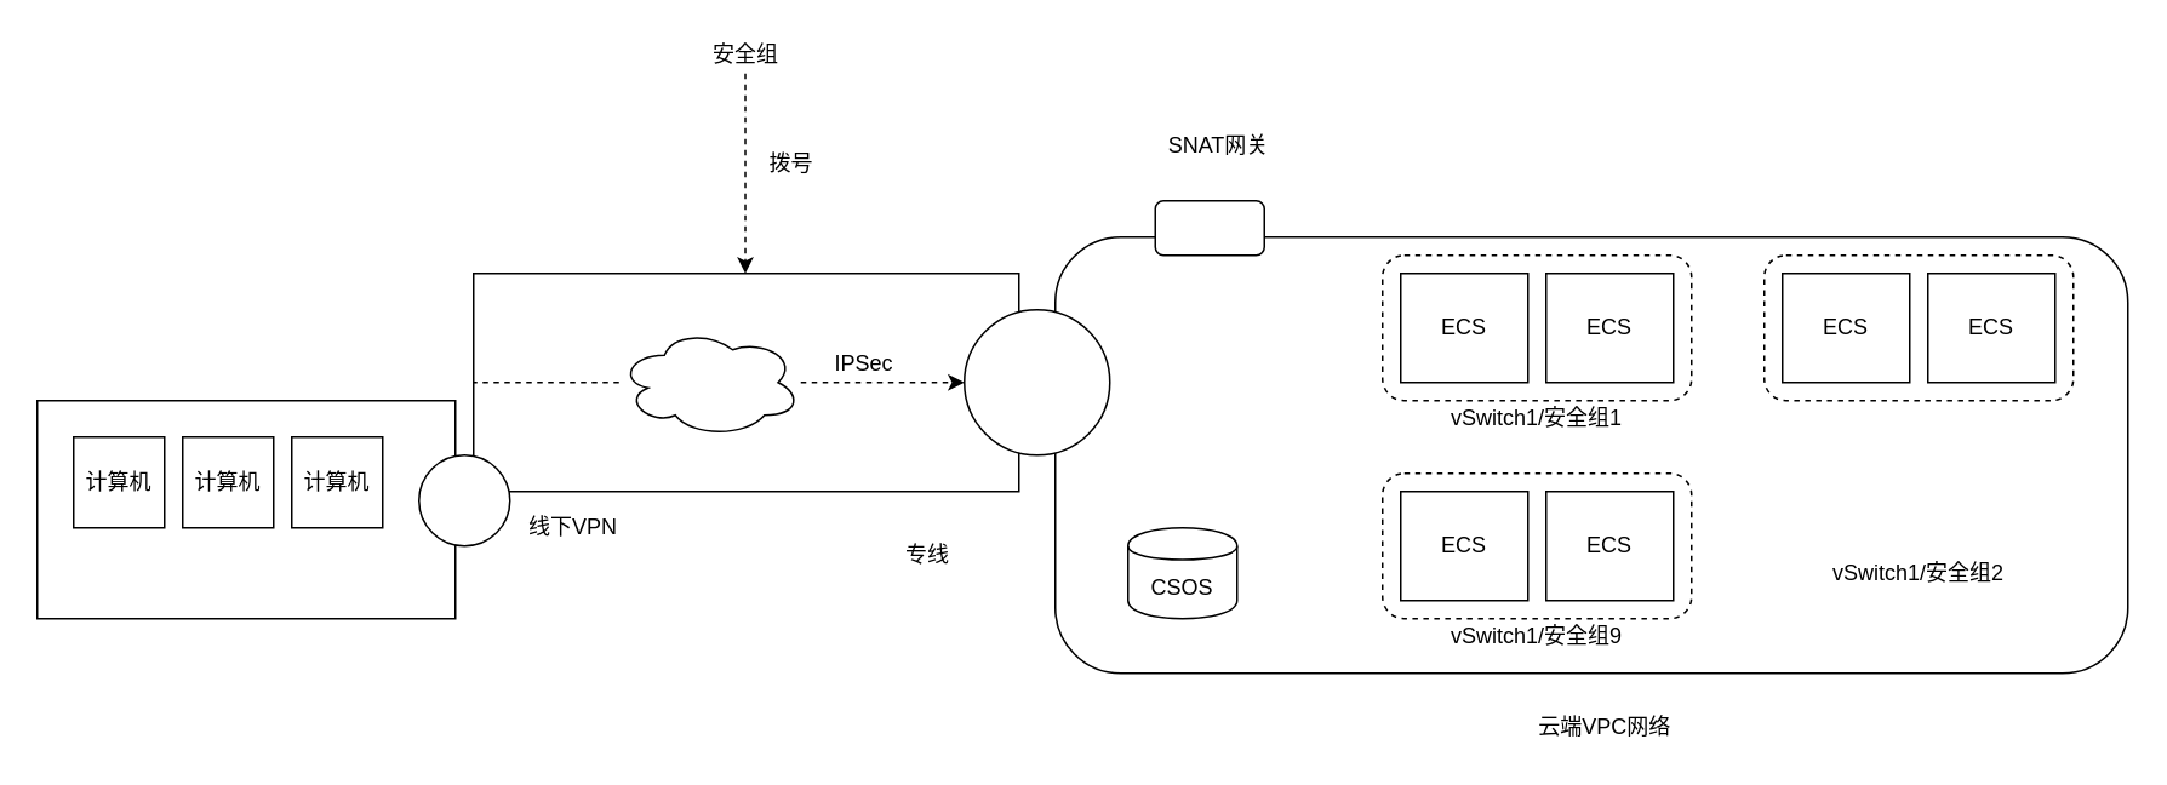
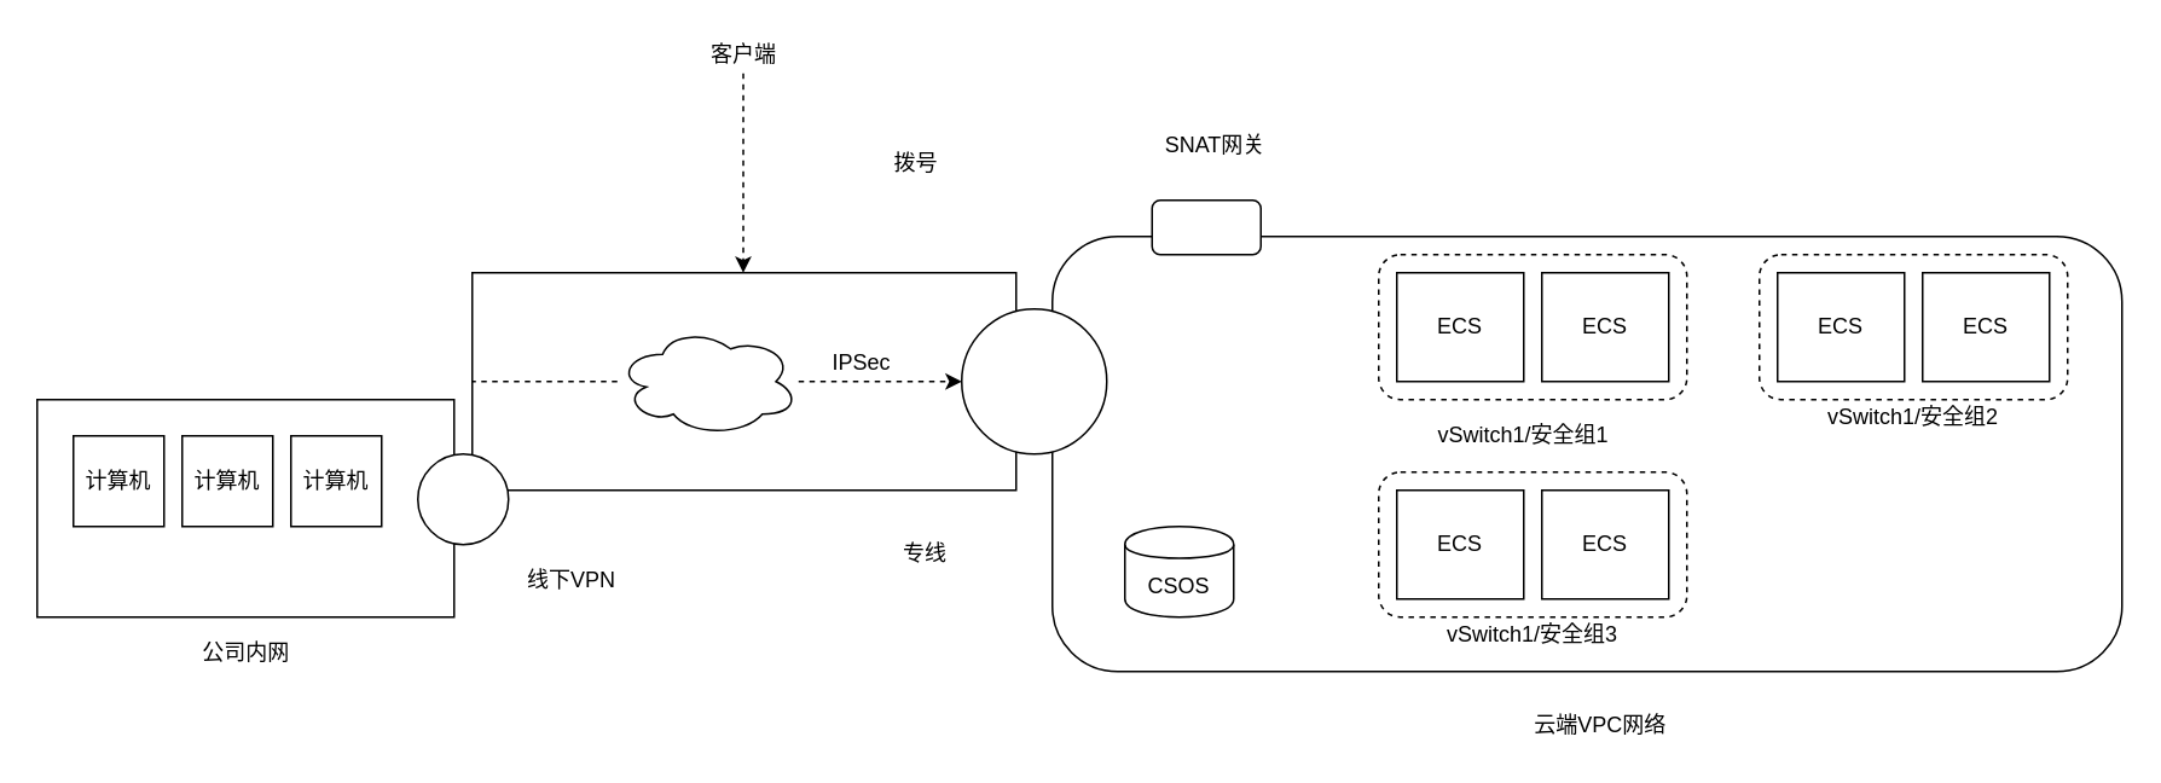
- <mxCell id="33" value="安全组" style="text;html=1;strokeColor=none;fillColor=none;align=center;verticalAlign=middle;whiteSpace=wrap;rounded=0;" vertex="1" parent="1"><mxGeometry x="365" y="20" width="90" height="20" as="geometry" /></mxCell>
+ <mxCell id="33" value="客户端" style="text;html=1;strokeColor=none;fillColor=none;align=center;verticalAlign=middle;whiteSpace=wrap;rounded=0;" vertex="1" parent="1"><mxGeometry x="365" y="20" width="90" height="20" as="geometry" /></mxCell>
- <mxCell id="35" value="拨号" style="text;html=1;strokeColor=none;fillColor=none;align=center;verticalAlign=middle;whiteSpace=wrap;rounded=0;" vertex="1" parent="1"><mxGeometry x="415" y="80" width="40" height="20" as="geometry" /></mxCell>
+ <mxCell id="35" value="拨号" style="text;html=1;strokeColor=none;fillColor=none;align=center;verticalAlign=middle;whiteSpace=wrap;rounded=0;" vertex="1" parent="1"><mxGeometry x="485" y="80" width="40" height="20" as="geometry" /></mxCell>
- <mxCell id="8" value="vSwitch1/安全组1" style="text;html=1;strokeColor=none;fillColor=none;align=center;verticalAlign=middle;whiteSpace=wrap;rounded=0;dashed=1;" vertex="1" parent="1"><mxGeometry x="770" y="220" width="150" height="20" as="geometry" /></mxCell>
+ <mxCell id="8" value="vSwitch1/安全组1" style="text;html=1;strokeColor=none;fillColor=none;align=center;verticalAlign=middle;whiteSpace=wrap;rounded=0;dashed=1;" vertex="1" parent="1"><mxGeometry x="765" y="230" width="150" height="20" as="geometry" /></mxCell>
- <mxCell id="26" value="线下VPN" style="text;html=1;strokeColor=none;fillColor=none;align=center;verticalAlign=middle;whiteSpace=wrap;rounded=0;" vertex="1" parent="1"><mxGeometry x="280" y="280" width="70" height="20" as="geometry" /></mxCell>
+ <mxCell id="26" value="线下VPN" style="text;html=1;strokeColor=none;fillColor=none;align=center;verticalAlign=middle;whiteSpace=wrap;rounded=0;" vertex="1" parent="1"><mxGeometry x="280" y="310" width="70" height="20" as="geometry" /></mxCell>
- <mxCell id="12" value="vSwitch1/安全组2" style="text;html=1;strokeColor=none;fillColor=none;align=center;verticalAlign=middle;whiteSpace=wrap;rounded=0;dashed=1;" vertex="1" parent="1"><mxGeometry x="980" y="305" width="150" height="20" as="geometry" /></mxCell>
+ <mxCell id="12" value="vSwitch1/安全组2" style="text;html=1;strokeColor=none;fillColor=none;align=center;verticalAlign=middle;whiteSpace=wrap;rounded=0;dashed=1;" vertex="1" parent="1"><mxGeometry x="980" y="220" width="150" height="20" as="geometry" /></mxCell>
- <mxCell id="16" value="vSwitch1/安全组9" style="text;html=1;strokeColor=none;fillColor=none;align=center;verticalAlign=middle;whiteSpace=wrap;rounded=0;dashed=1;" vertex="1" parent="1"><mxGeometry x="770" y="340" width="150" height="20" as="geometry" /></mxCell>
+ <mxCell id="16" value="vSwitch1/安全组3" style="text;html=1;strokeColor=none;fillColor=none;align=center;verticalAlign=middle;whiteSpace=wrap;rounded=0;dashed=1;" vertex="1" parent="1"><mxGeometry x="770" y="340" width="150" height="20" as="geometry" /></mxCell>
+ <mxCell id="31" value="公司内网" style="text;html=1;strokeColor=none;fillColor=none;align=center;verticalAlign=middle;whiteSpace=wrap;rounded=0;" vertex="1" parent="1"><mxGeometry x="92.5" y="350" width="85" height="20" as="geometry" /></mxCell>
